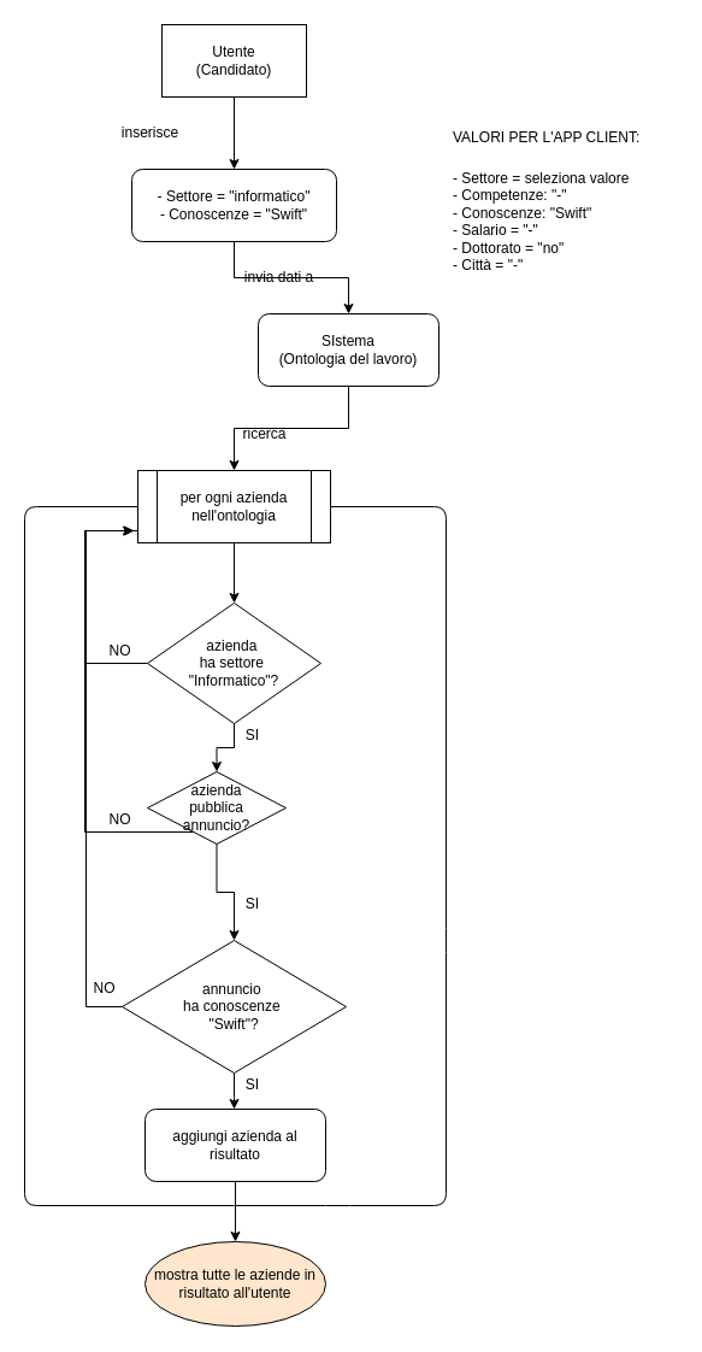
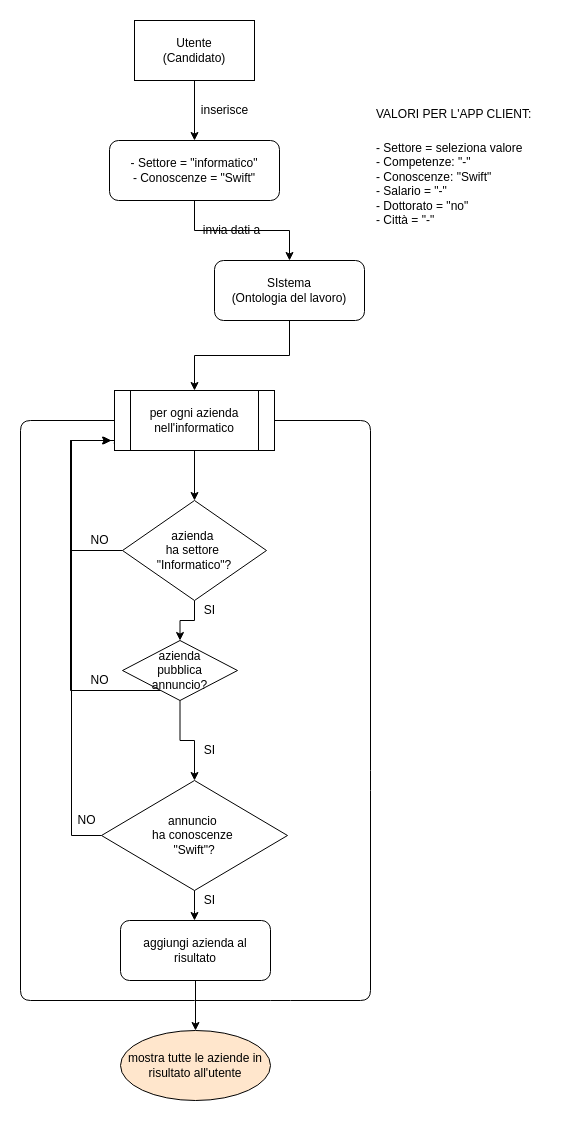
- <mxCell id="4" value="inserisce" style="text;html=1;align=center;verticalAlign=middle;resizable=0;points=[];autosize=1;" parent="1" vertex="1"><mxGeometry x="94" y="100" width="60" height="20" as="geometry" /></mxCell>
+ <mxCell id="4" value="inserisce" style="text;html=1;align=center;verticalAlign=middle;resizable=0;points=[];autosize=1;" parent="1" vertex="1"><mxGeometry x="194" y="100" width="60" height="20" as="geometry" /></mxCell>
- <mxCell id="13" value="ricerca" style="text;html=1;align=center;verticalAlign=middle;resizable=0;points=[];autosize=1;" parent="1" vertex="1"><mxGeometry x="194" y="350" width="50" height="20" as="geometry" /></mxCell>
- <mxCell id="15" value="per ogni azienda nell'ontologia" style="shape=process;whiteSpace=wrap;html=1;backgroundOutline=1;" parent="1" vertex="1"><mxGeometry x="114" y="390" width="160" height="60" as="geometry" /></mxCell>
+ <mxCell id="15" value="per ogni azienda nell'informatico" style="shape=process;whiteSpace=wrap;html=1;backgroundOutline=1;" parent="1" vertex="1"><mxGeometry x="114" y="390" width="160" height="60" as="geometry" /></mxCell>
